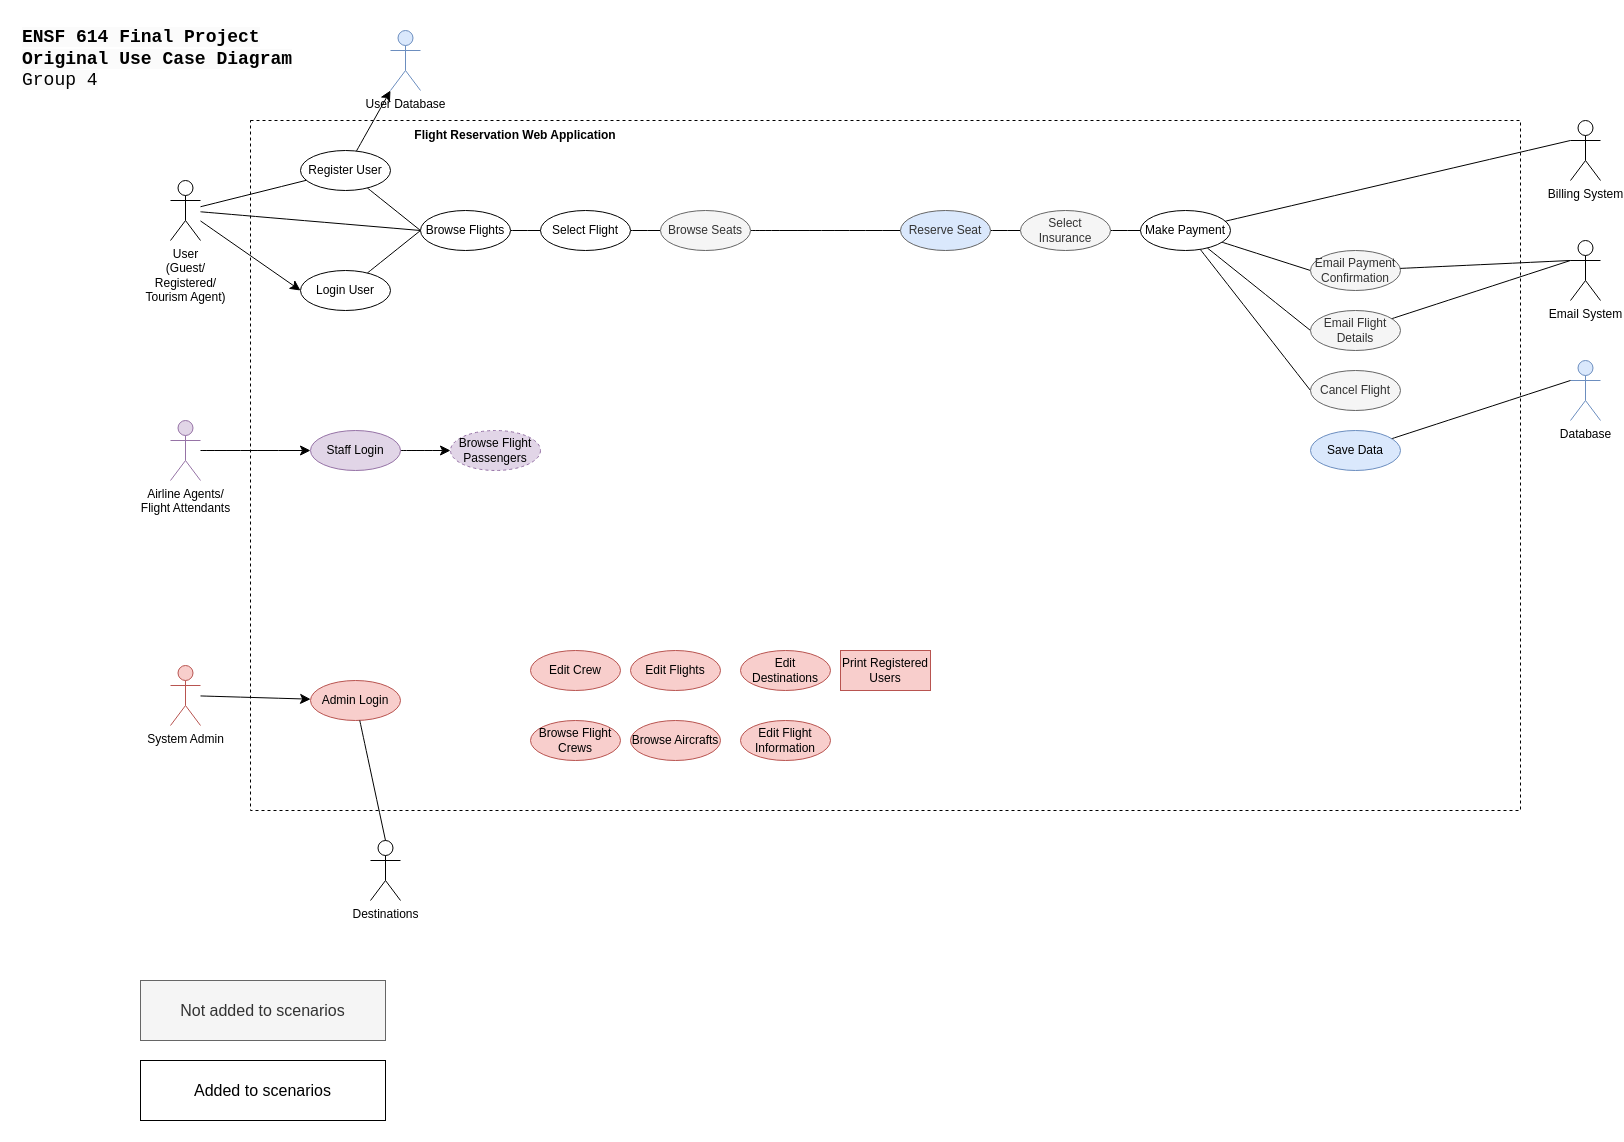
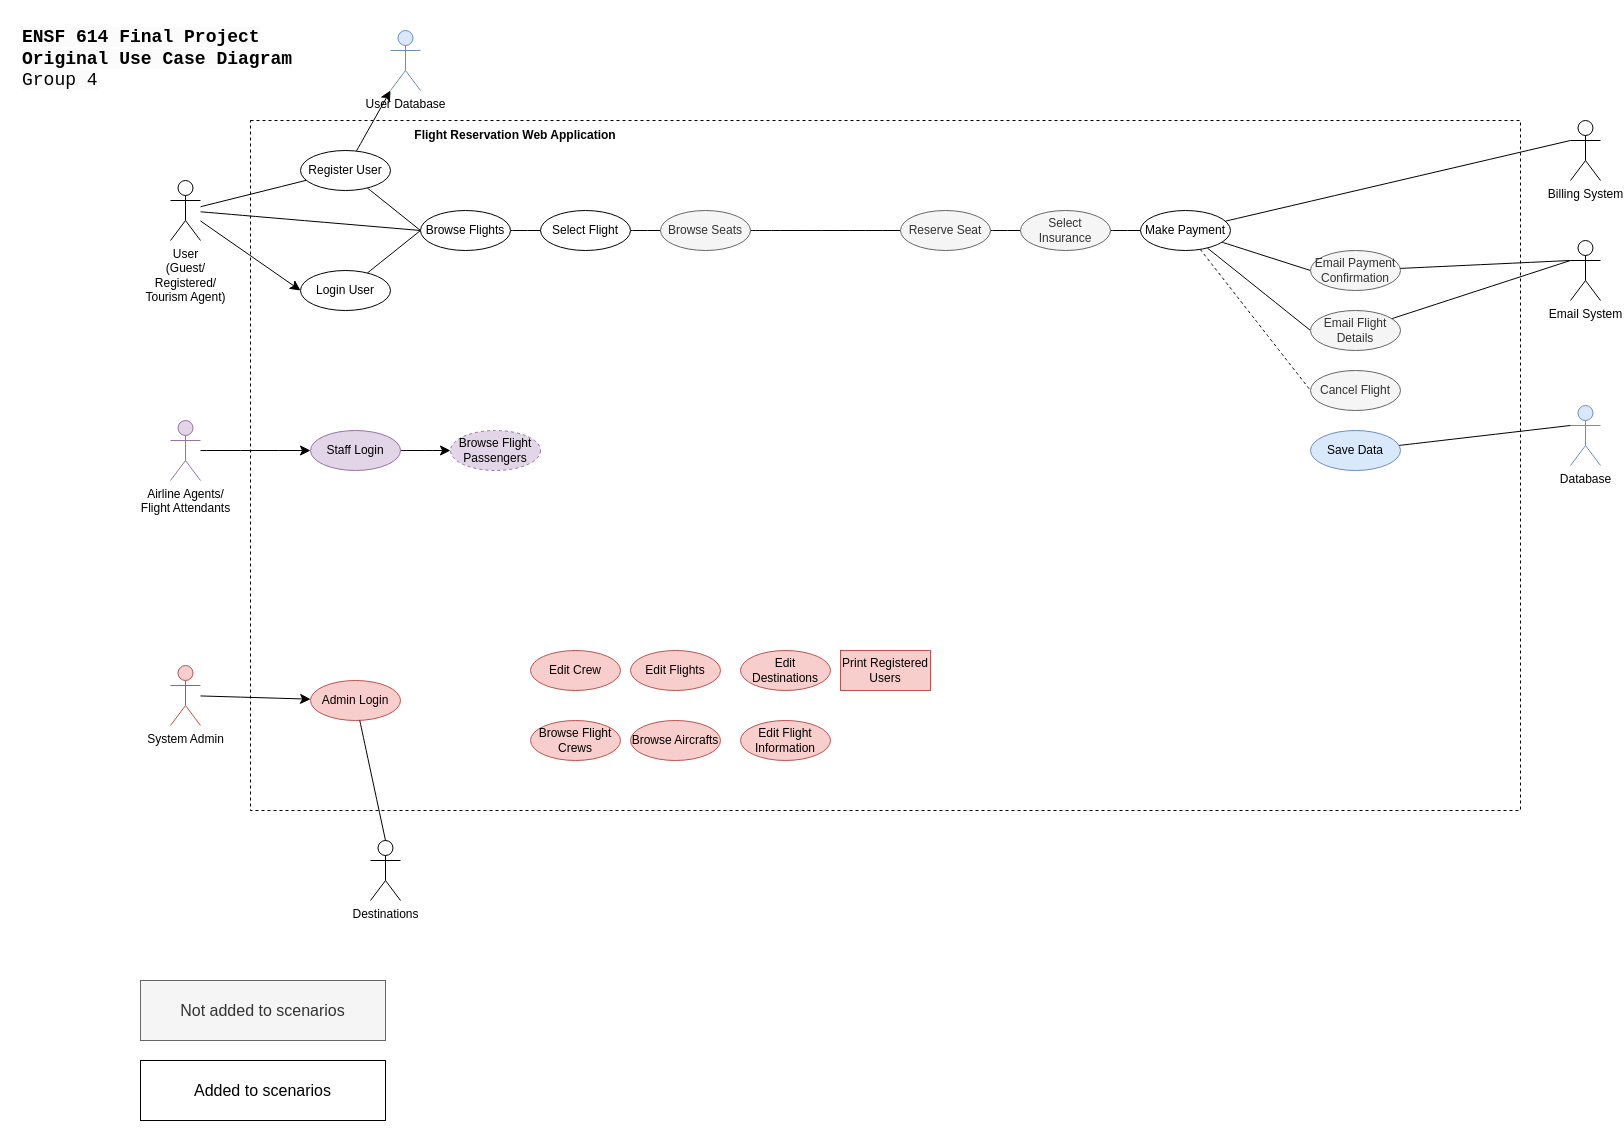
- <mxCell id="35" value="Reserve Seat" style="ellipse;whiteSpace=wrap;html=1;fillColor=#dae8fc;fontColor=#333333;strokeColor=#666666;" parent="1" vertex="1"><mxGeometry x="900" y="210" width="90" height="40" as="geometry" /></mxCell>
+ <mxCell id="35" value="Reserve Seat" style="ellipse;whiteSpace=wrap;html=1;fillColor=#f5f5f5;fontColor=#333333;strokeColor=#666666;" parent="1" vertex="1"><mxGeometry x="900" y="210" width="90" height="40" as="geometry" /></mxCell>
- <mxCell id="21" style="edgeStyle=none;curved=1;rounded=0;orthogonalLoop=1;jettySize=auto;html=1;entryX=0;entryY=0.5;entryDx=0;entryDy=0;fontSize=12;startSize=8;endSize=8;endArrow=none;endFill=0;" parent="1" source="22" target="39" edge="1"><mxGeometry relative="1" as="geometry" /></mxCell>
+ <mxCell id="21" style="edgeStyle=none;curved=1;rounded=0;orthogonalLoop=1;jettySize=auto;html=1;entryX=0;entryY=0.5;entryDx=0;entryDy=0;fontSize=12;startSize=8;endSize=8;endArrow=none;endFill=0;dashed=1;" parent="1" source="22" target="39" edge="1"><mxGeometry relative="1" as="geometry" /></mxCell>
- <mxCell id="24" value="Database" style="shape=umlActor;verticalLabelPosition=bottom;verticalAlign=top;html=1;outlineConnect=0;fillColor=#dae8fc;strokeColor=#6c8ebf;" parent="1" vertex="1"><mxGeometry x="1570" y="360" width="30" height="60" as="geometry" /></mxCell>
+ <mxCell id="24" value="Database" style="shape=umlActor;verticalLabelPosition=bottom;verticalAlign=top;html=1;outlineConnect=0;fillColor=#dae8fc;strokeColor=#6c8ebf;" parent="1" vertex="1"><mxGeometry x="1570" y="405" width="30" height="60" as="geometry" /></mxCell>
